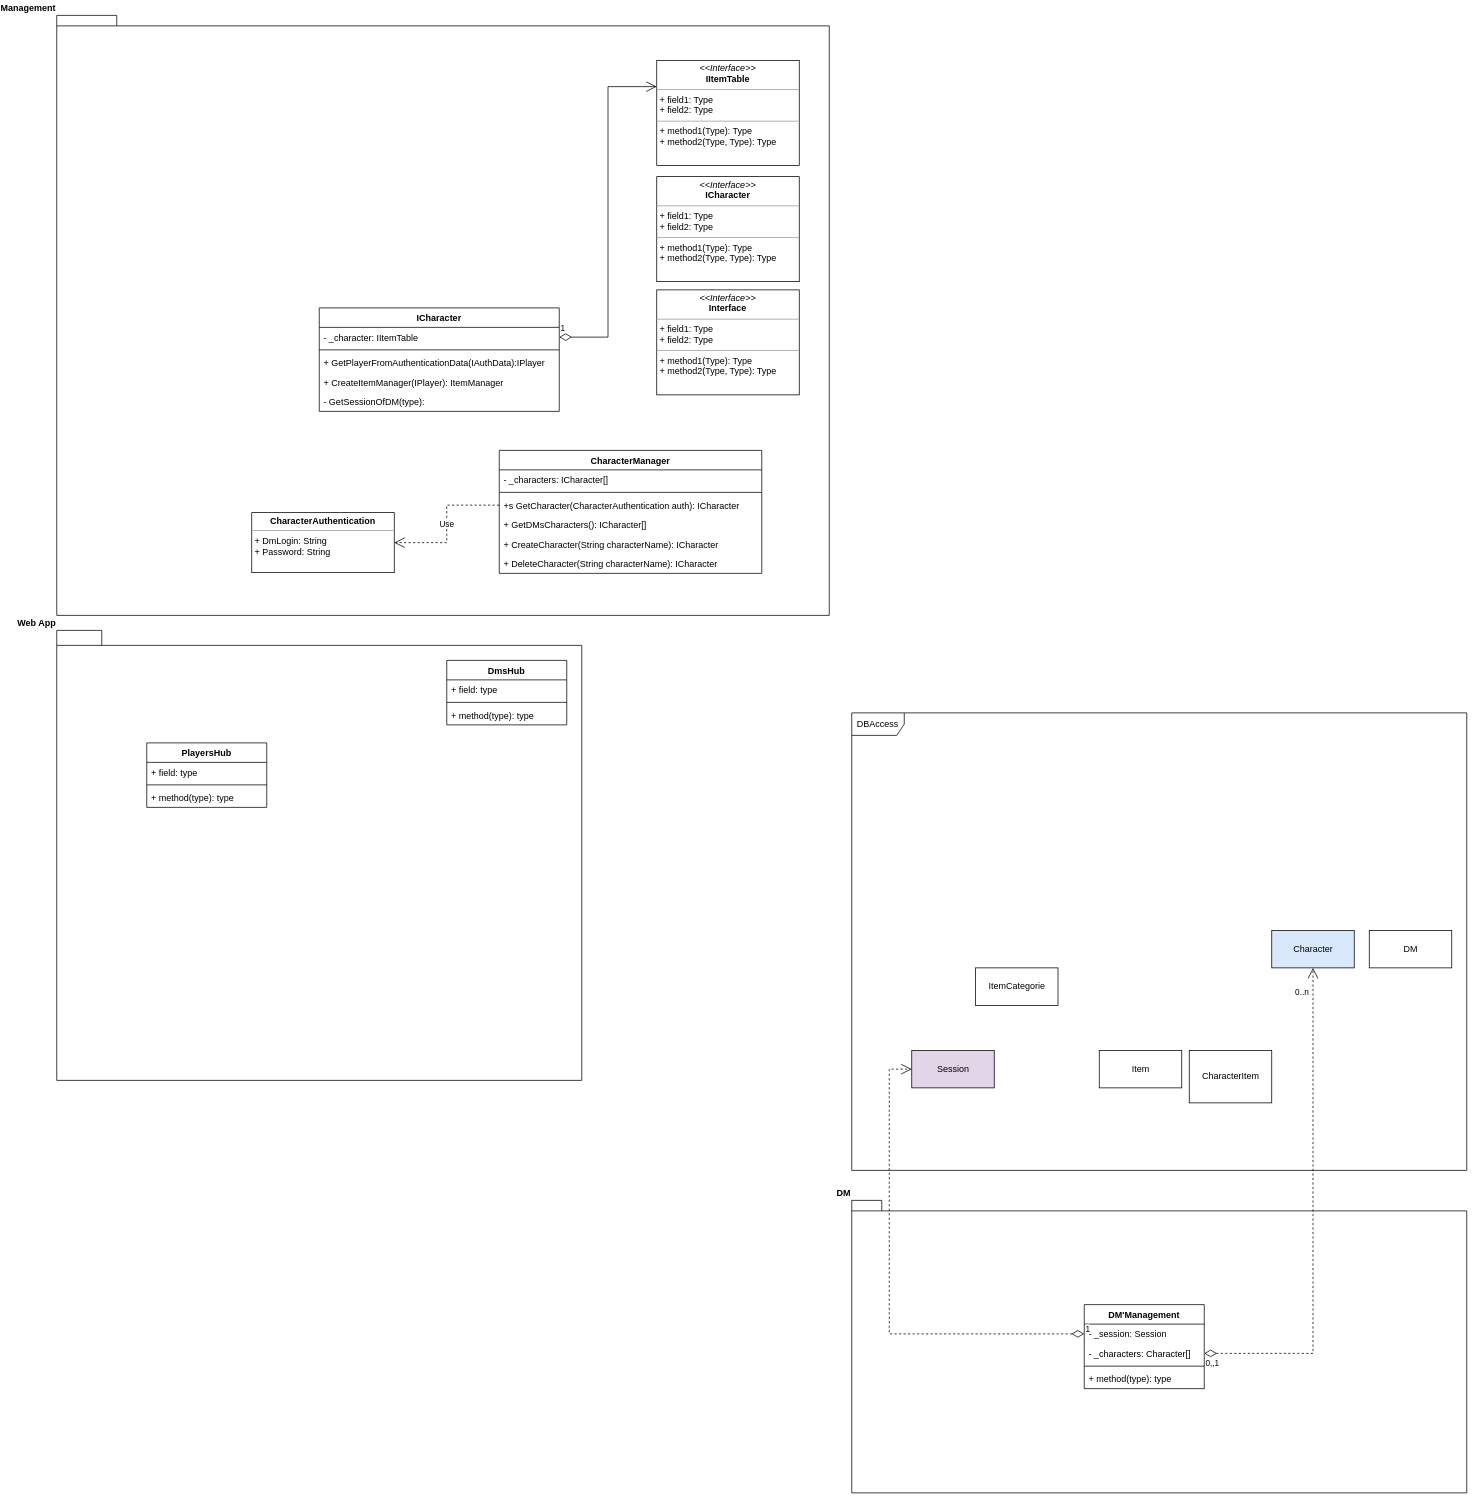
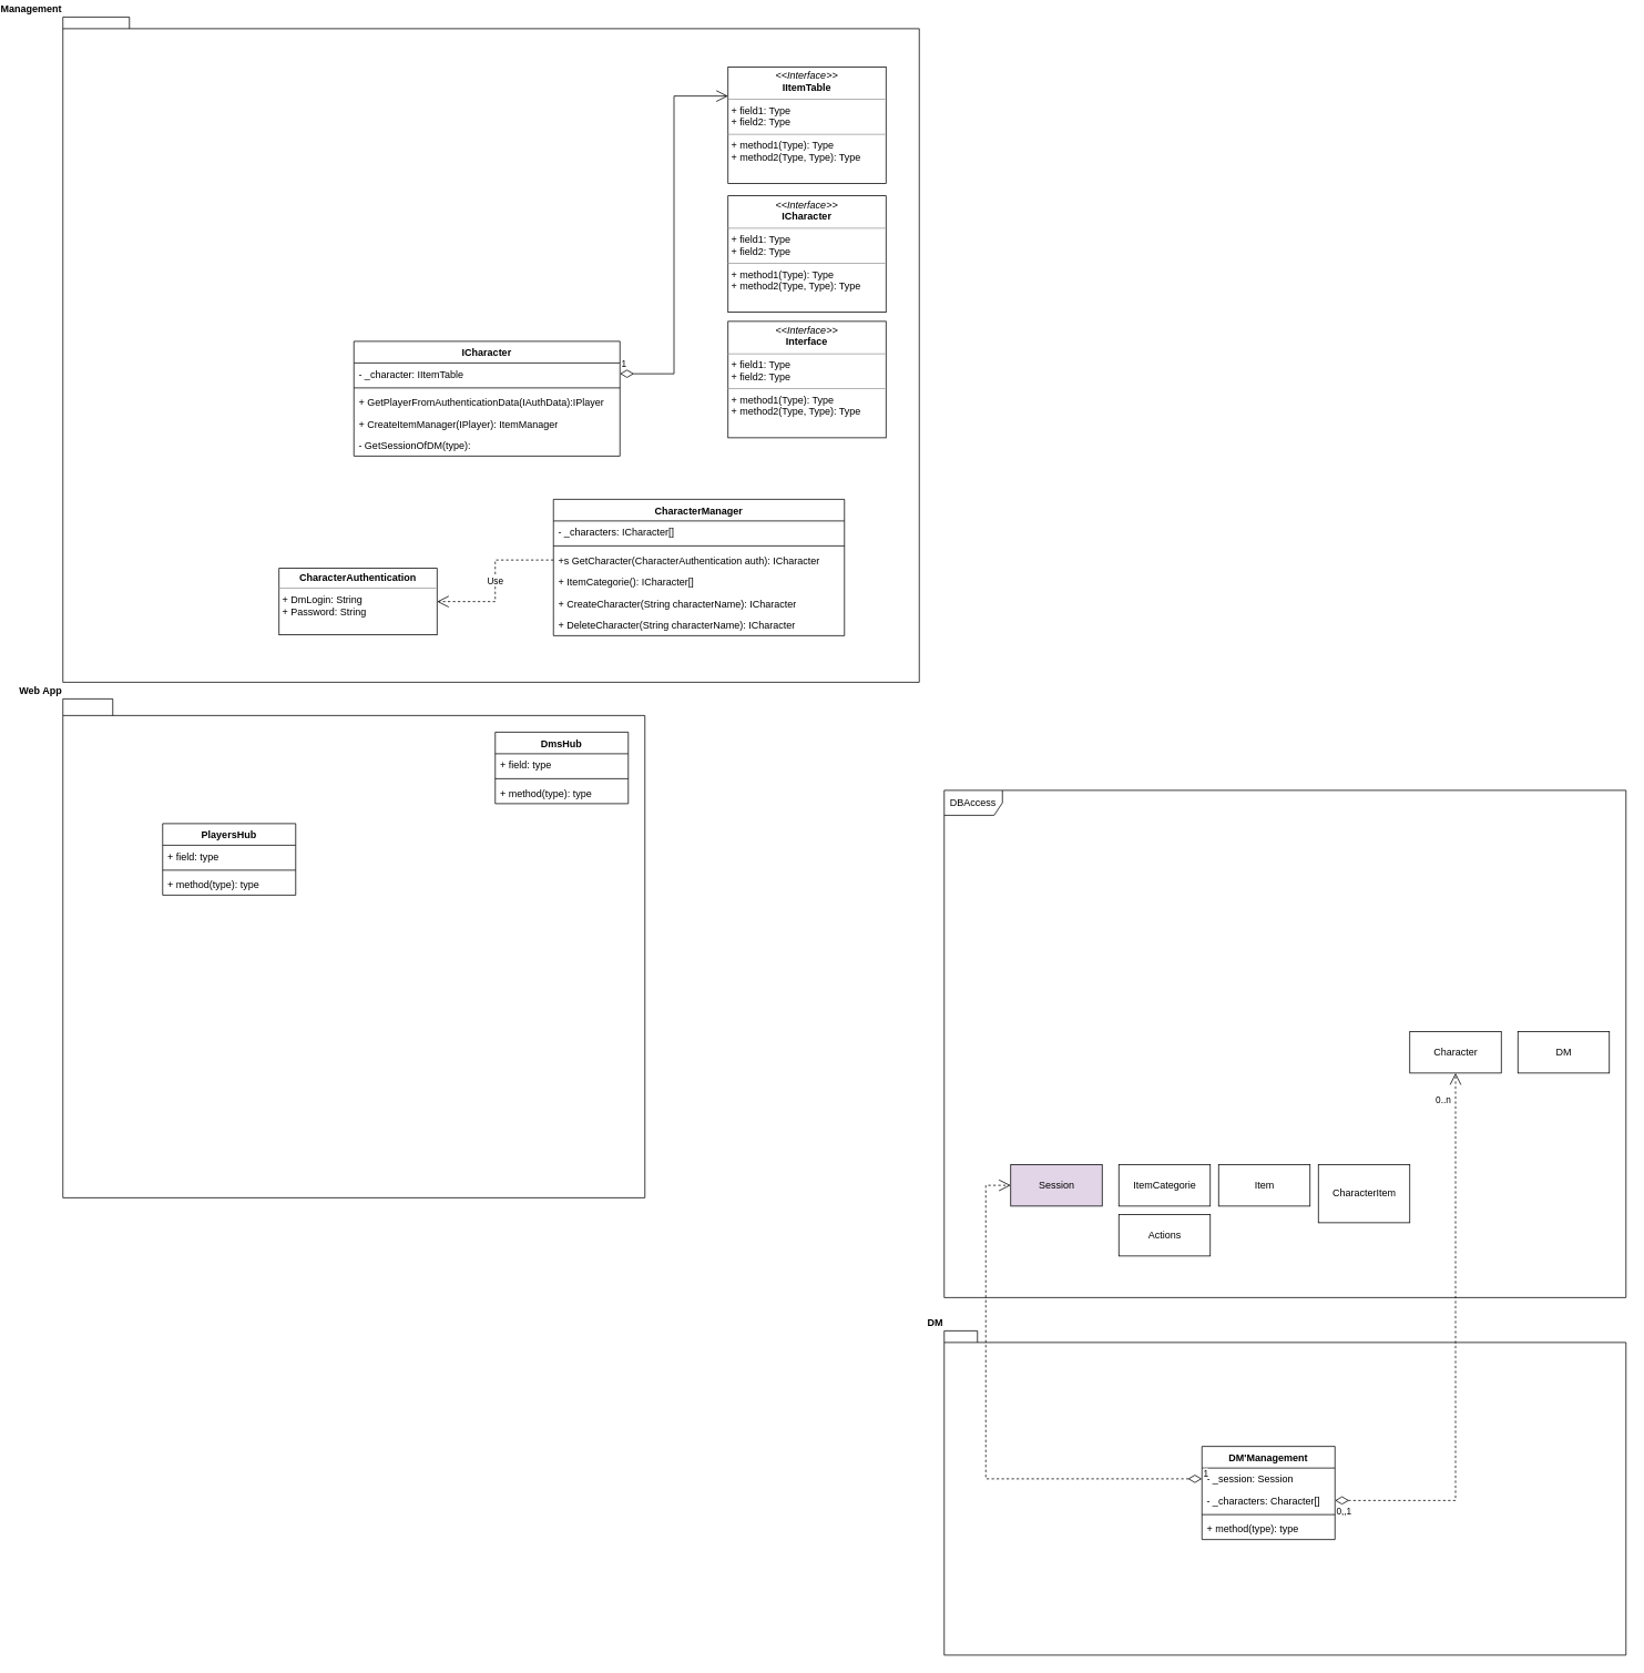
- <mxCell id="45" value="+ GetDMsCharacters(): ICharacter[]" style="text;strokeColor=none;fillColor=none;align=left;verticalAlign=top;spacingLeft=4;spacingRight=4;overflow=hidden;rotatable=0;points=[[0,0.5],[1,0.5]];portConstraint=eastwest;fontColor=none;" vertex="1" parent="41"><mxGeometry y="86" width="350" height="26" as="geometry" /></mxCell>
+ <mxCell id="45" value="+ ItemCategorie(): ICharacter[]" style="text;strokeColor=none;fillColor=none;align=left;verticalAlign=top;spacingLeft=4;spacingRight=4;overflow=hidden;rotatable=0;points=[[0,0.5],[1,0.5]];portConstraint=eastwest;fontColor=none;" vertex="1" parent="41"><mxGeometry y="86" width="350" height="26" as="geometry" /></mxCell>
- <mxCell id="7" value="Character" style="html=1;fillColor=#dae8fc;" vertex="1" parent="1"><mxGeometry x="1640" y="1240" width="110" height="50" as="geometry" /></mxCell>
+ <mxCell id="7" value="Character" style="html=1;" vertex="1" parent="1"><mxGeometry x="1640" y="1240" width="110" height="50" as="geometry" /></mxCell>
- <mxCell id="4" value="ItemCategorie" style="html=1;" vertex="1" parent="1"><mxGeometry x="1245" y="1290" width="110" height="50" as="geometry" /></mxCell>
+ <mxCell id="4" value="ItemCategorie" style="html=1;" vertex="1" parent="1"><mxGeometry x="1290" y="1400" width="110" height="50" as="geometry" /></mxCell>
+ <mxCell id="8" value="Actions" style="html=1;" vertex="1" parent="1"><mxGeometry x="1290" y="1460" width="110" height="50" as="geometry" /></mxCell>
